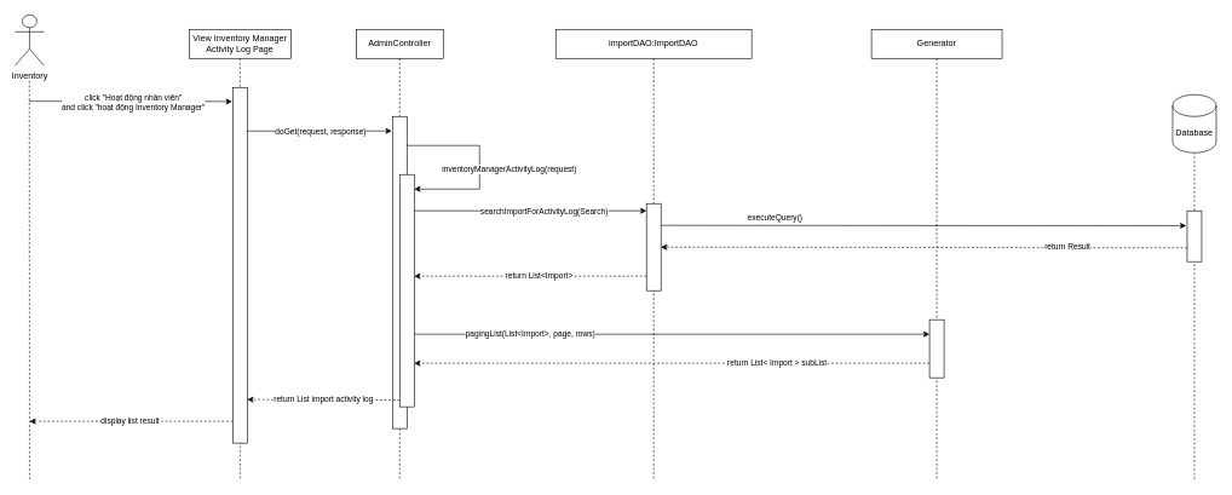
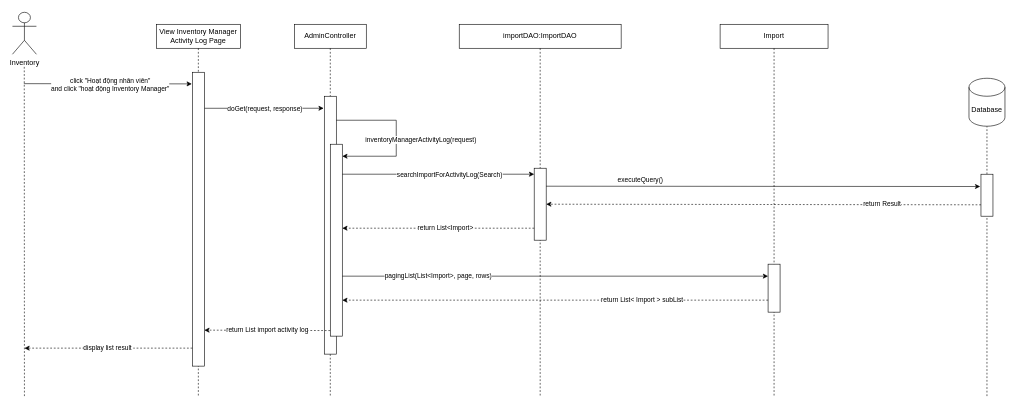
- <mxCell id="8" value="Generator" style="shape=umlLifeline;perimeter=lifelinePerimeter;whiteSpace=wrap;html=1;container=1;dropTarget=0;collapsible=0;recursiveResize=0;outlineConnect=0;portConstraint=eastwest;newEdgeStyle={&quot;curved&quot;:0,&quot;rounded&quot;:0};" parent="1" vertex="1"><mxGeometry x="1200" y="40" width="180" height="620" as="geometry" /></mxCell>
+ <mxCell id="8" value="Import" style="shape=umlLifeline;perimeter=lifelinePerimeter;whiteSpace=wrap;html=1;container=1;dropTarget=0;collapsible=0;recursiveResize=0;outlineConnect=0;portConstraint=eastwest;newEdgeStyle={&quot;curved&quot;:0,&quot;rounded&quot;:0};" parent="1" vertex="1"><mxGeometry x="1200" y="40" width="180" height="620" as="geometry" /></mxCell>
